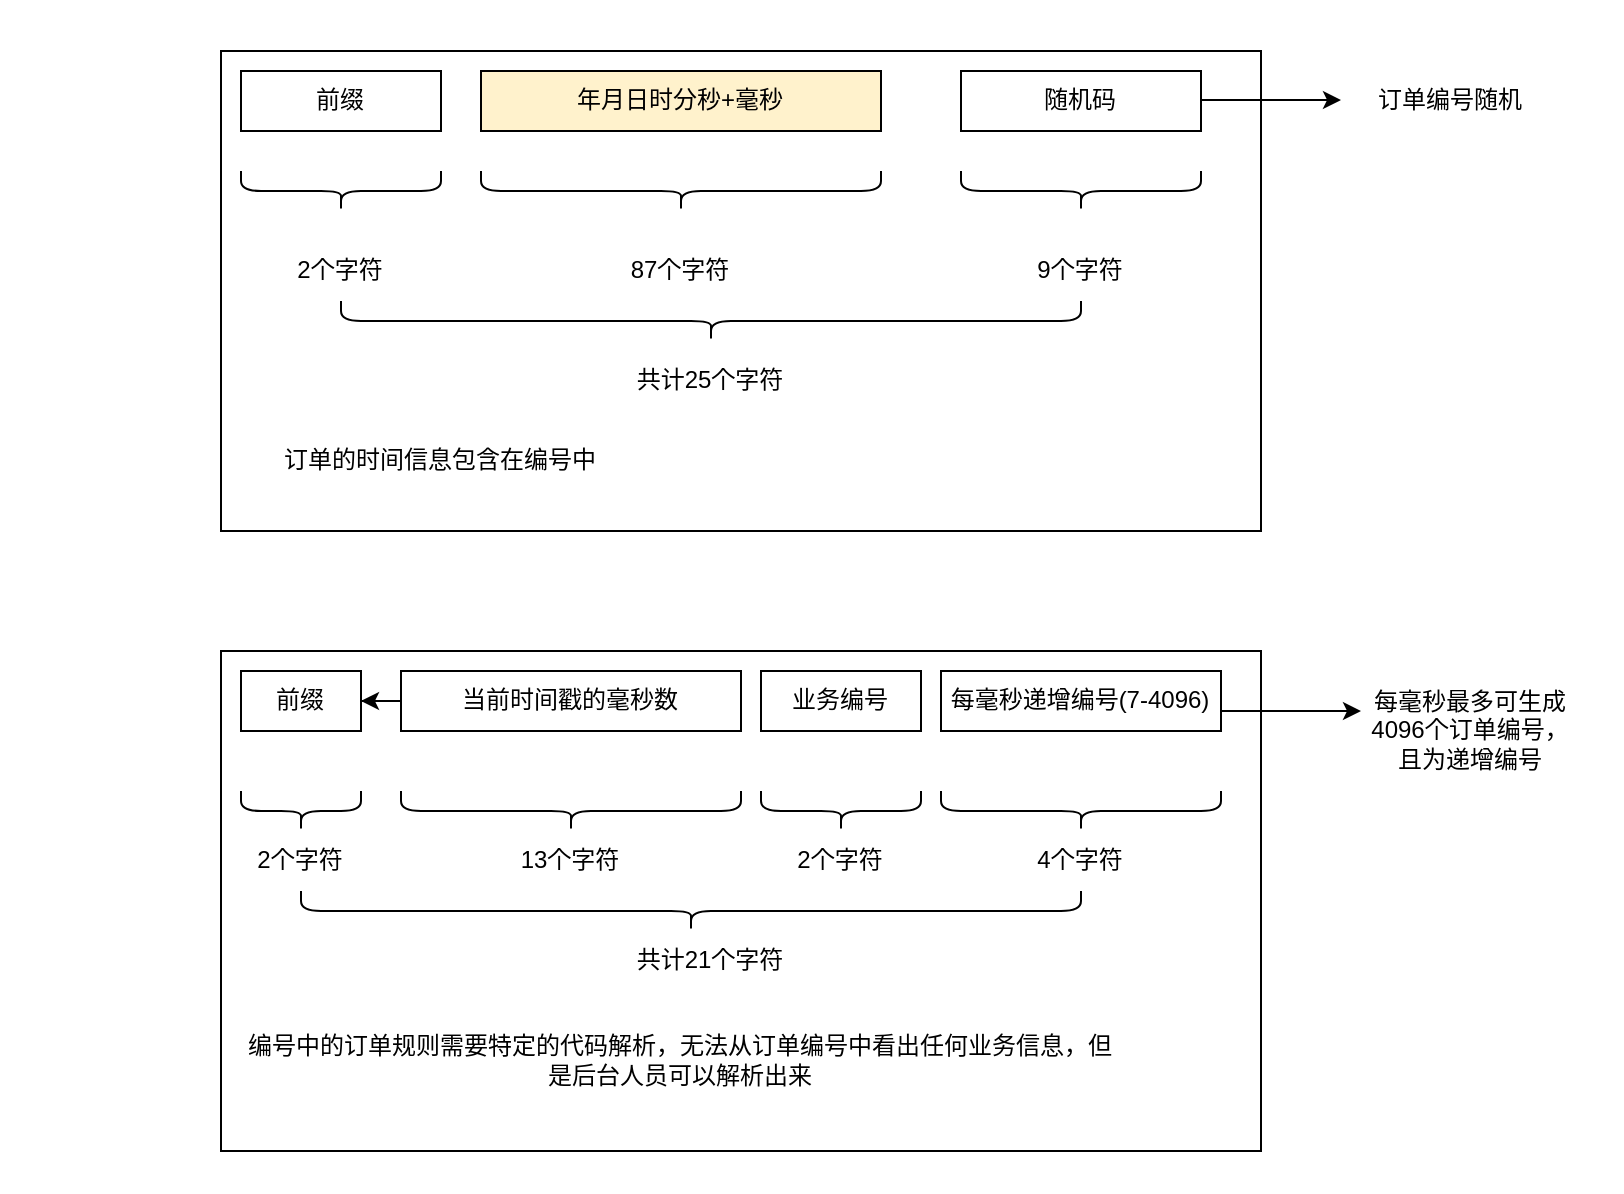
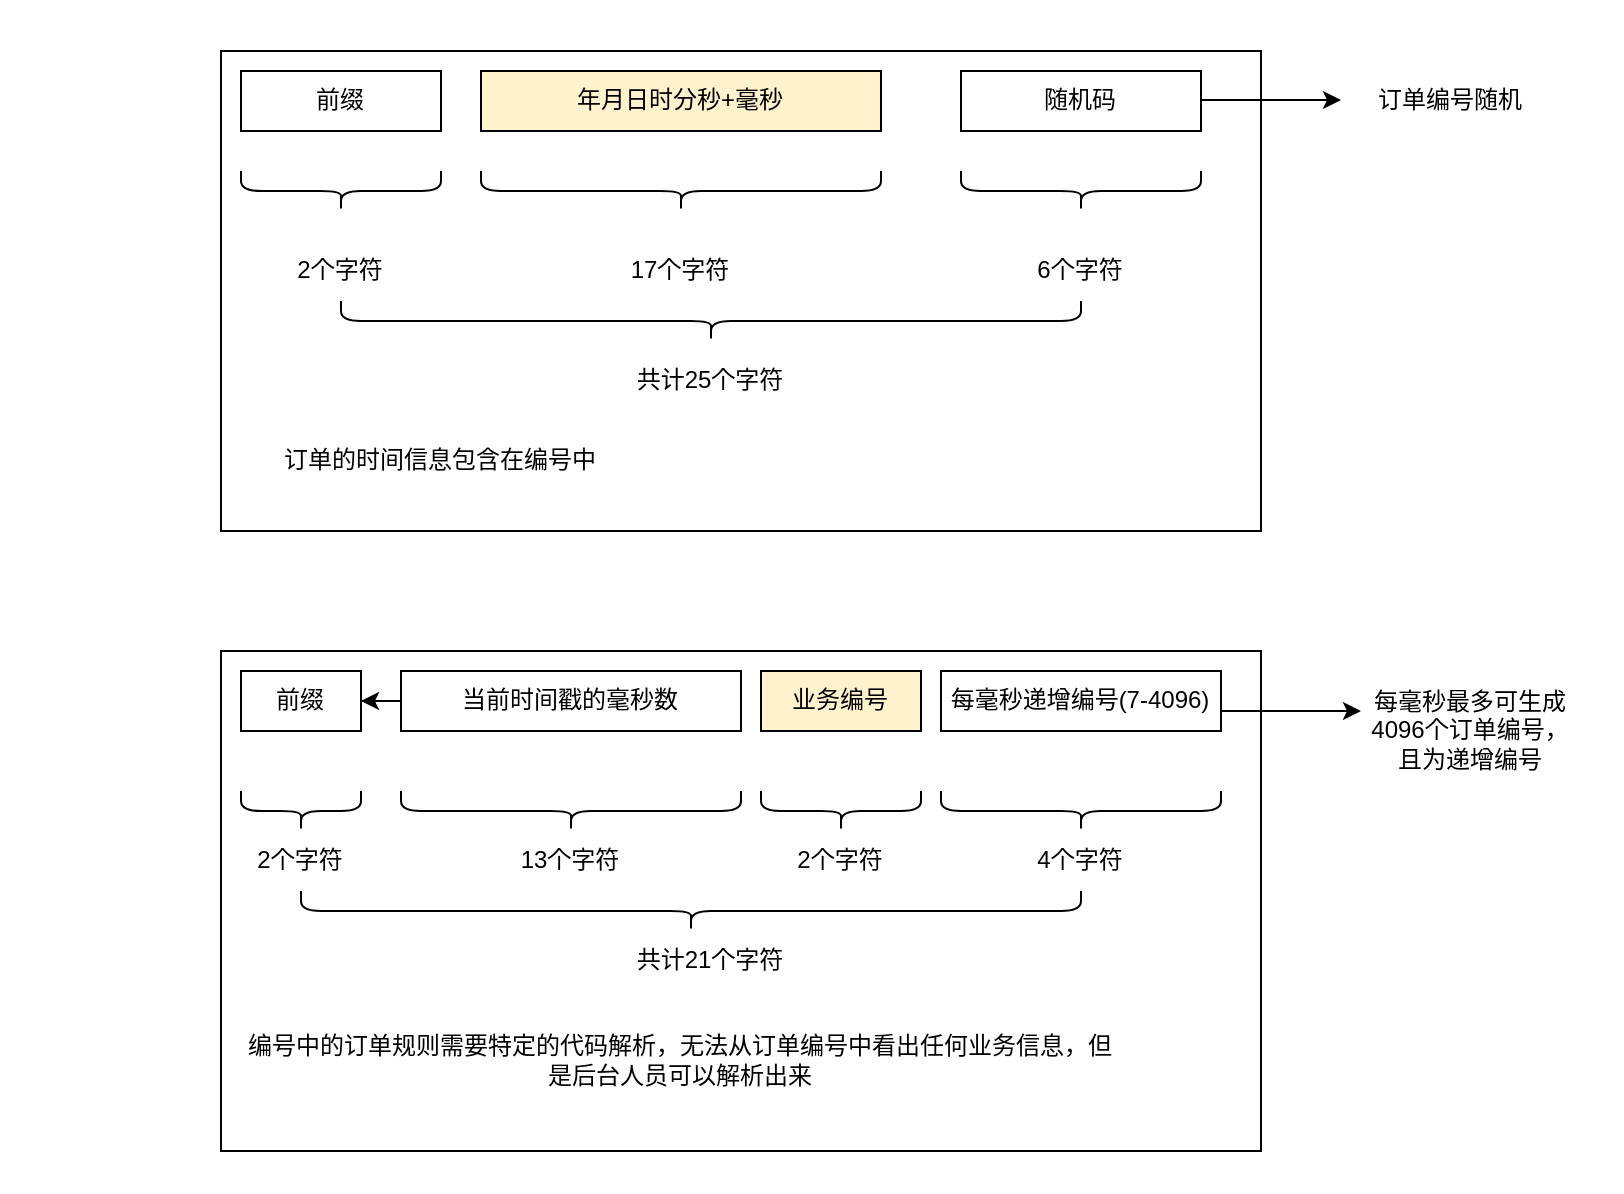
- <mxCell id="10" value="87个字符" style="text;html=1;strokeColor=none;fillColor=none;align=center;verticalAlign=middle;whiteSpace=wrap;rounded=0;" parent="1" vertex="1"><mxGeometry x="310" y="120" width="60" height="30" as="geometry" /></mxCell>
+ <mxCell id="10" value="17个字符" style="text;html=1;strokeColor=none;fillColor=none;align=center;verticalAlign=middle;whiteSpace=wrap;rounded=0;" parent="1" vertex="1"><mxGeometry x="310" y="120" width="60" height="30" as="geometry" /></mxCell>
- <mxCell id="11" value="9个字符" style="text;html=1;strokeColor=none;fillColor=none;align=center;verticalAlign=middle;whiteSpace=wrap;rounded=0;" parent="1" vertex="1"><mxGeometry x="510" y="120" width="60" height="30" as="geometry" /></mxCell>
+ <mxCell id="11" value="6个字符" style="text;html=1;strokeColor=none;fillColor=none;align=center;verticalAlign=middle;whiteSpace=wrap;rounded=0;" parent="1" vertex="1"><mxGeometry x="510" y="120" width="60" height="30" as="geometry" /></mxCell>
- <mxCell id="20" value="业务编号" style="rounded=0;whiteSpace=wrap;html=1;" parent="1" vertex="1"><mxGeometry x="380" y="335" width="80" height="30" as="geometry" /></mxCell>
+ <mxCell id="20" value="业务编号" style="rounded=0;whiteSpace=wrap;html=1;fillColor=#fff2cc;" parent="1" vertex="1"><mxGeometry x="380" y="335" width="80" height="30" as="geometry" /></mxCell>
